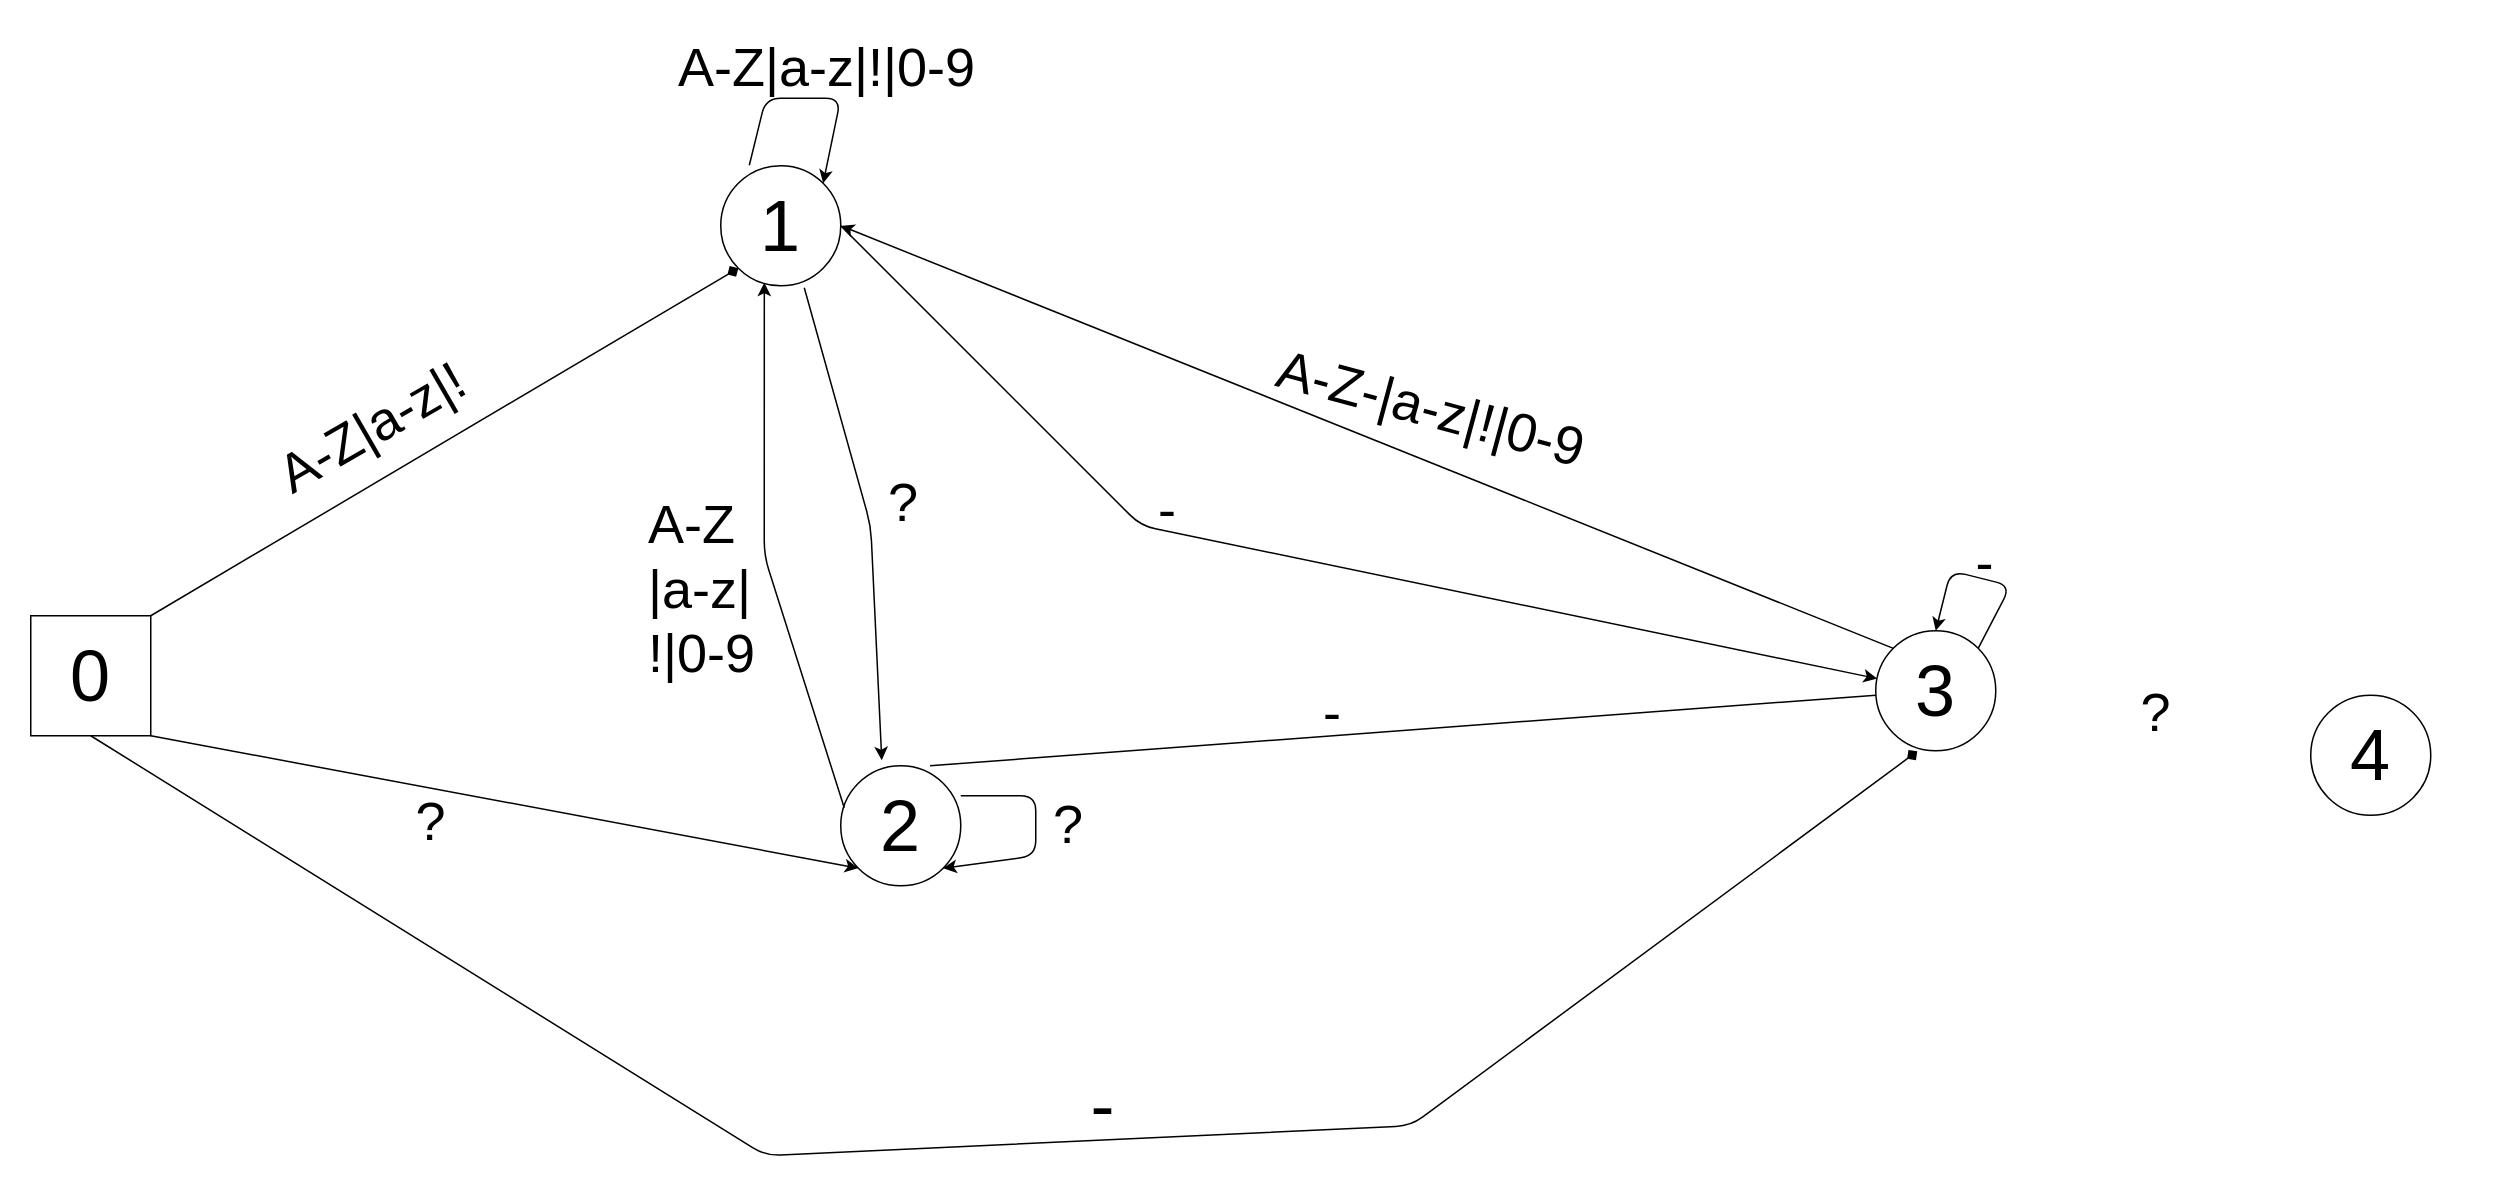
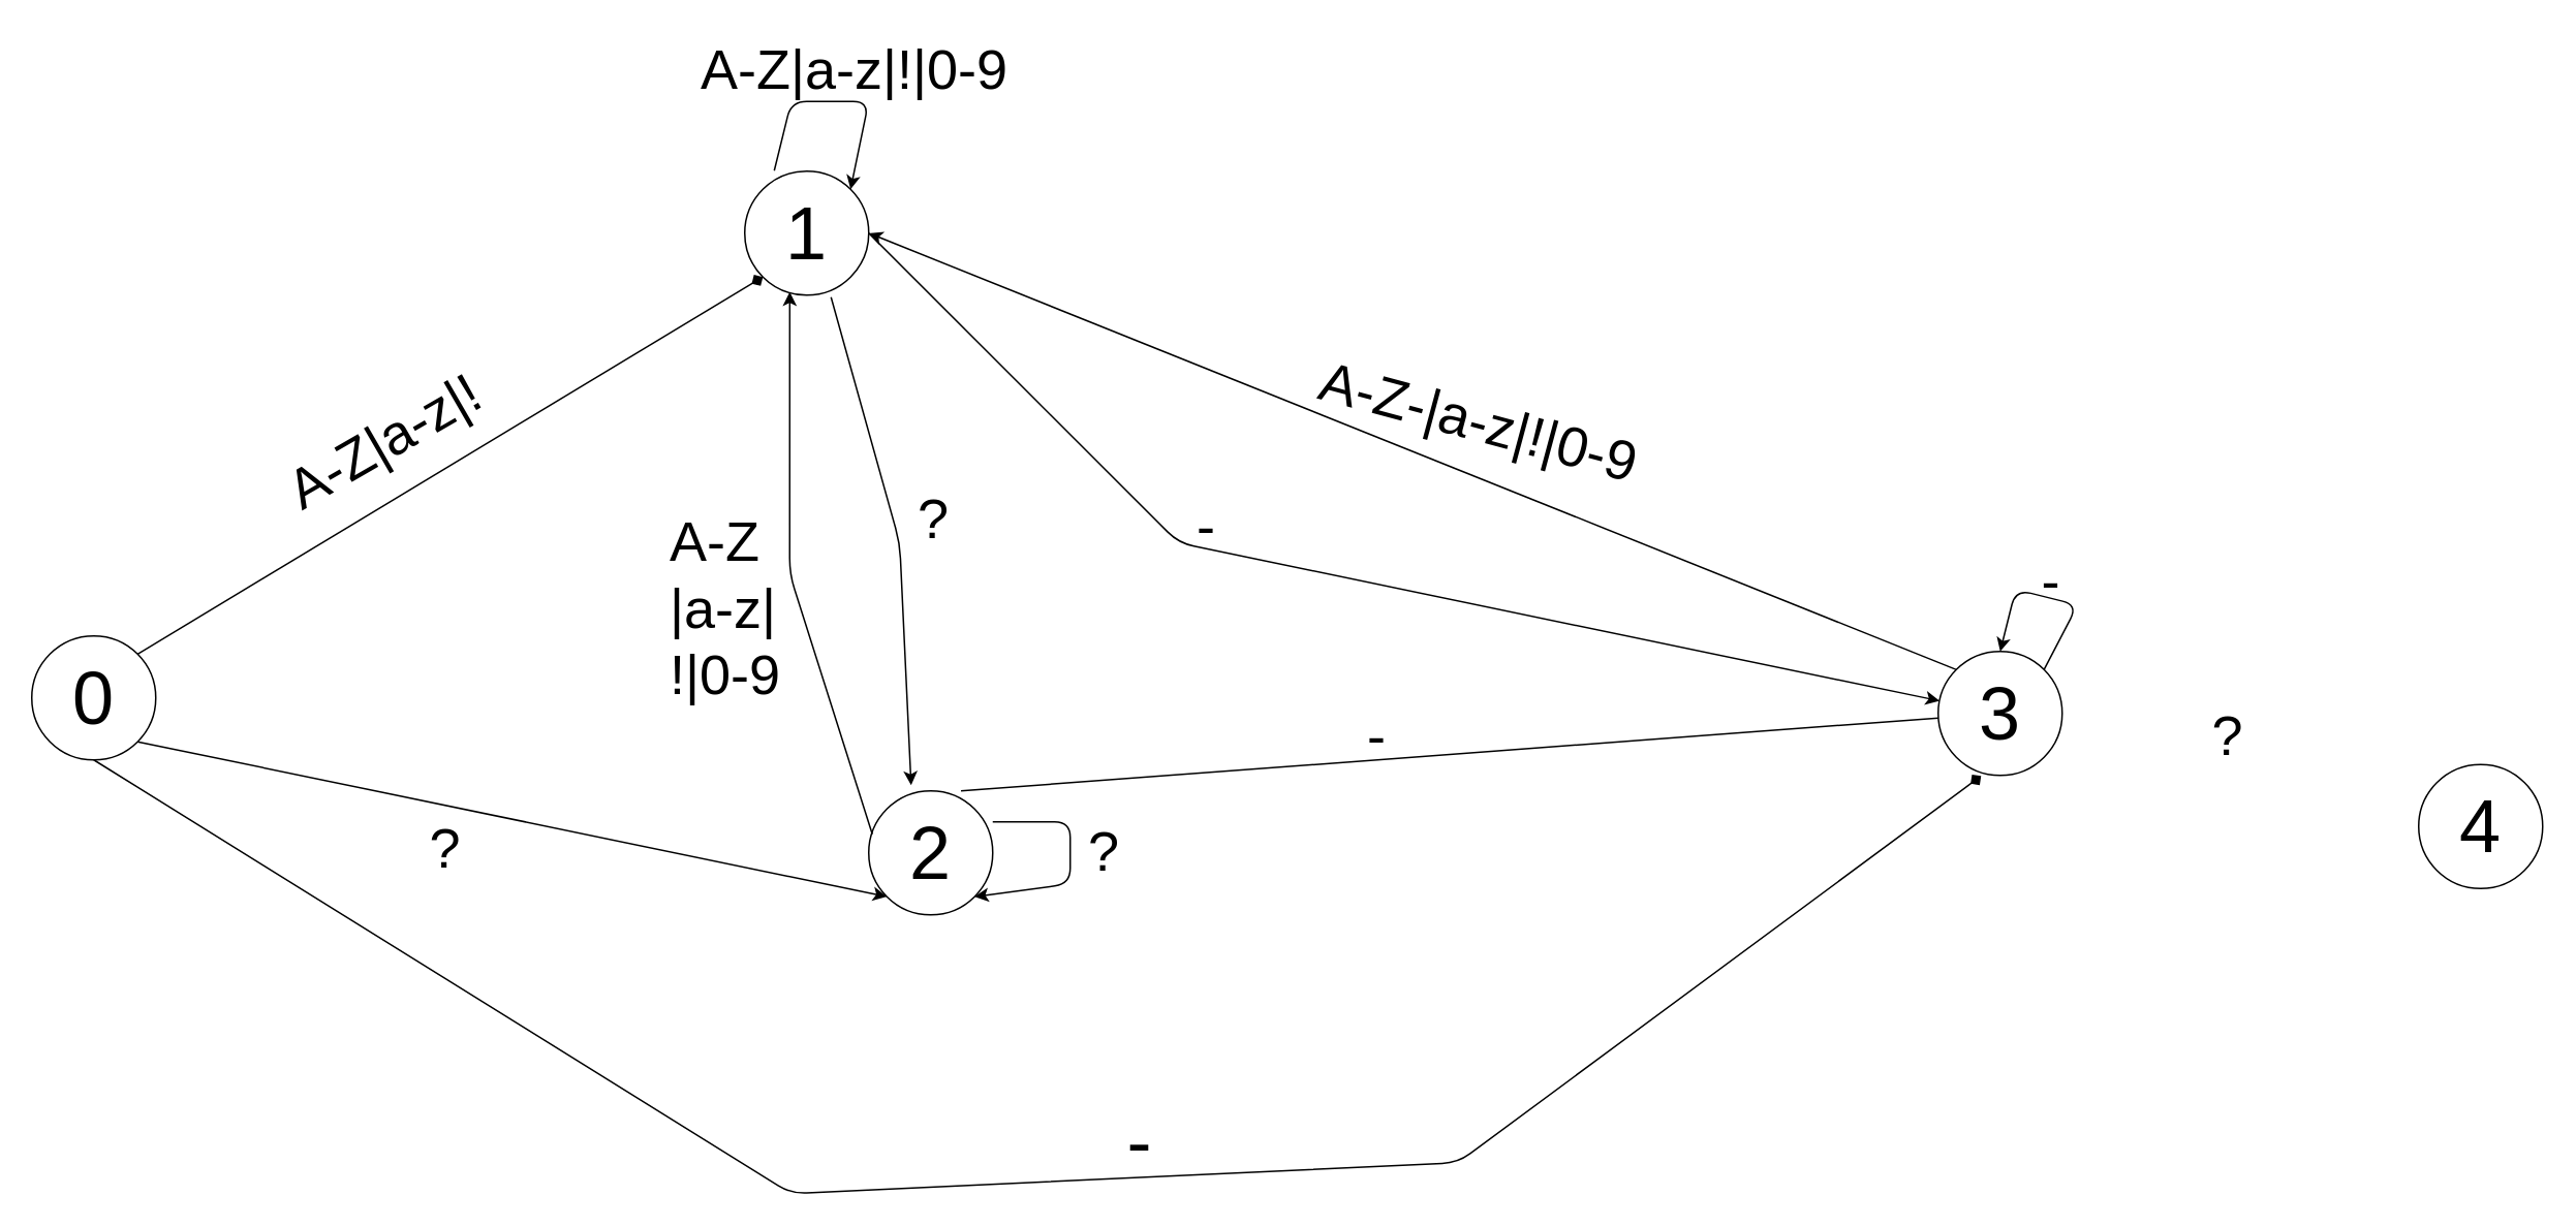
- <mxCell id="3" value="&lt;font style=&quot;font-size: 48px&quot;&gt;0&lt;/font&gt;" style="whiteSpace=wrap;html=1;aspect=fixed;rounded=0;" vertex="1" parent="1"><mxGeometry x="20" y="410" width="80" height="80" as="geometry" /></mxCell>
+ <mxCell id="3" value="&lt;font style=&quot;font-size: 48px&quot;&gt;0&lt;/font&gt;" style="ellipse;whiteSpace=wrap;html=1;aspect=fixed;" vertex="1" parent="1"><mxGeometry x="20" y="410" width="80" height="80" as="geometry" /></mxCell>
- <mxCell id="7" value="&lt;font style=&quot;font-size: 48px&quot;&gt;4&lt;/font&gt;" style="ellipse;whiteSpace=wrap;html=1;aspect=fixed;" vertex="1" parent="1"><mxGeometry x="1540" y="463" width="80" height="80" as="geometry" /></mxCell>
+ <mxCell id="7" value="&lt;font style=&quot;font-size: 48px&quot;&gt;4&lt;/font&gt;" style="ellipse;whiteSpace=wrap;html=1;aspect=fixed;" vertex="1" parent="1"><mxGeometry x="1560" y="493" width="80" height="80" as="geometry" /></mxCell>
